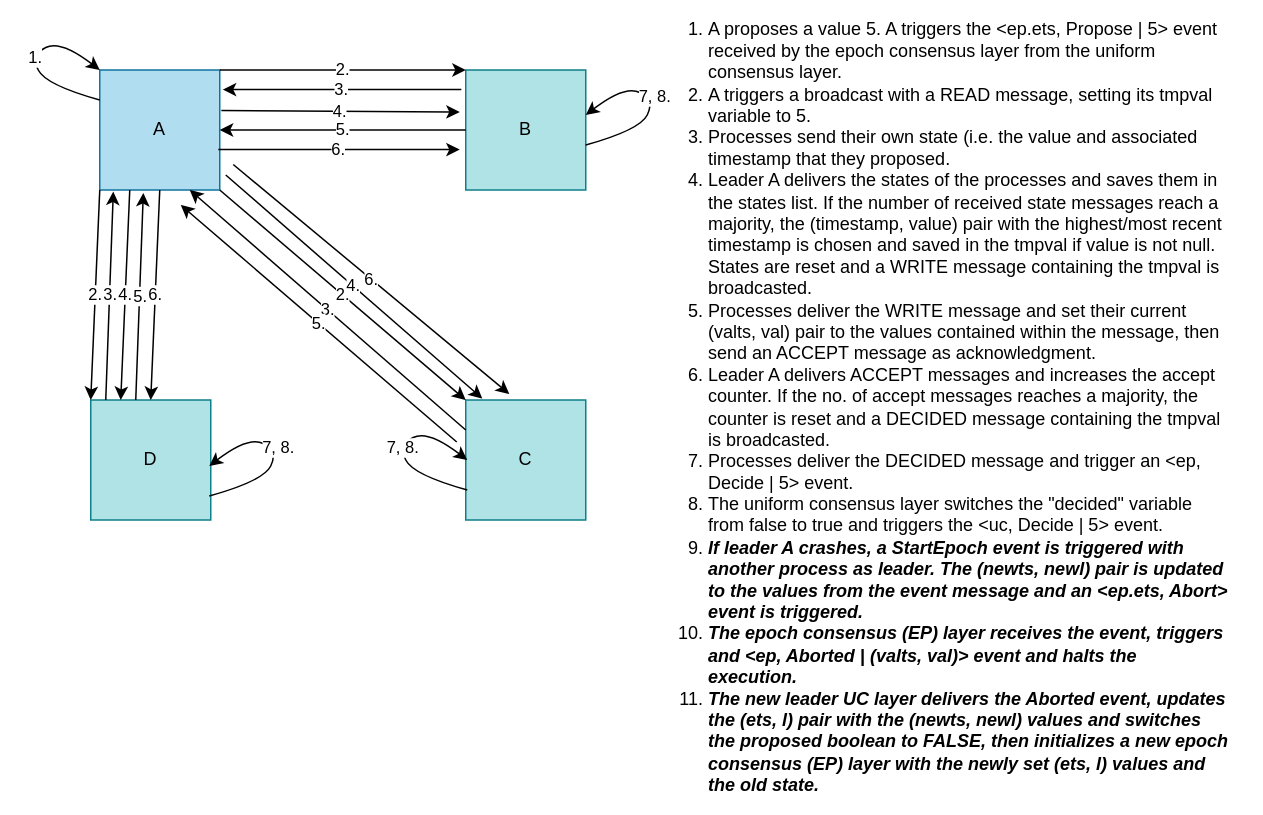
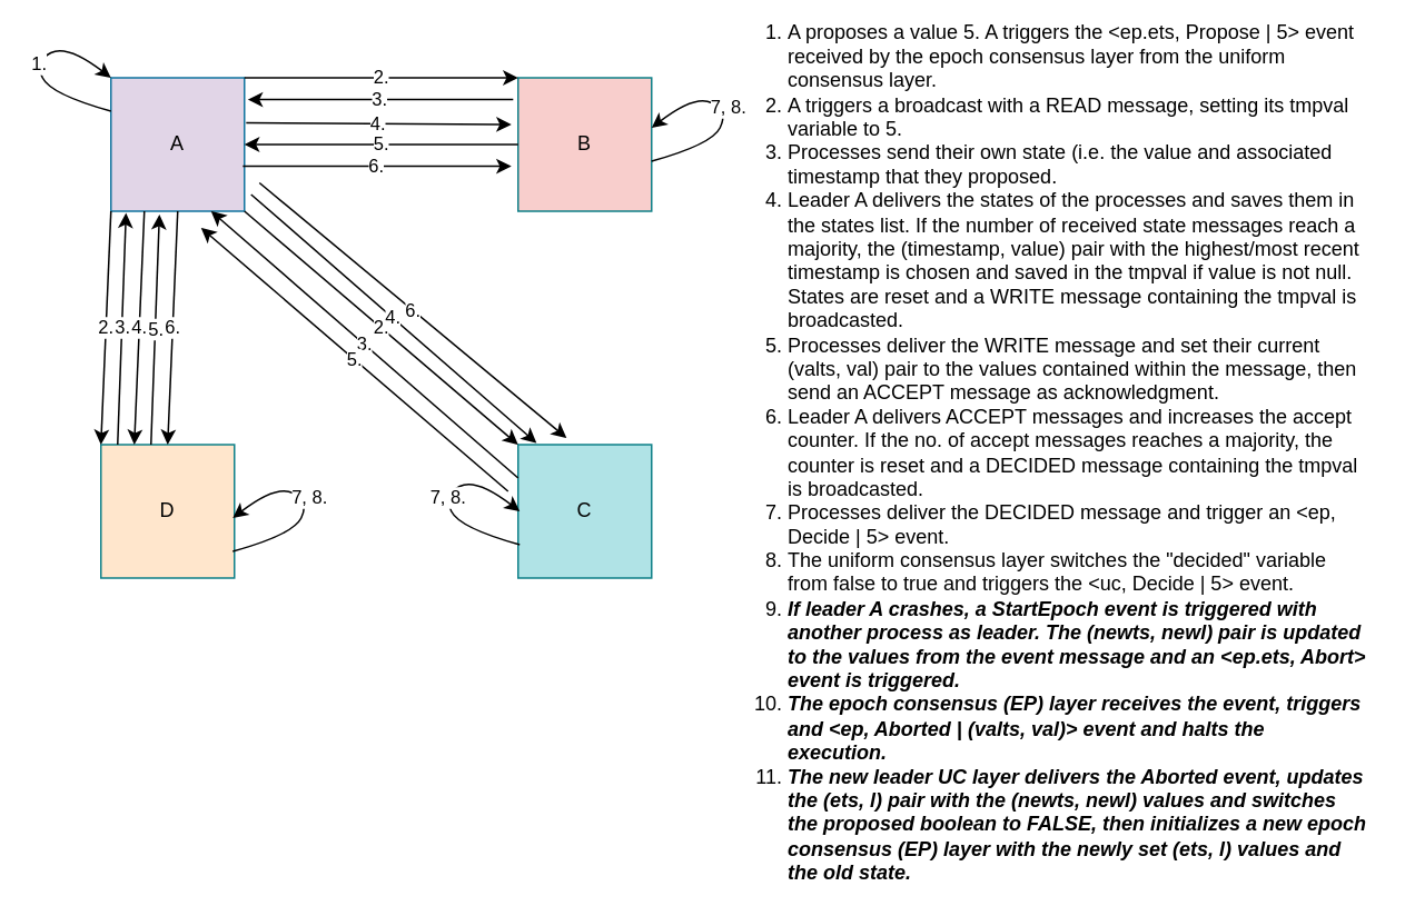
- <mxCell id="2" value="A" style="whiteSpace=wrap;html=1;aspect=fixed;fillColor=#b1ddf0;strokeColor=#10739e;" vertex="1" parent="1"><mxGeometry x="66" y="40" width="80" height="80" as="geometry" /></mxCell>
+ <mxCell id="2" value="A" style="whiteSpace=wrap;html=1;aspect=fixed;fillColor=#e1d5e7;strokeColor=#10739e;" vertex="1" parent="1"><mxGeometry x="66" y="40" width="80" height="80" as="geometry" /></mxCell>
- <mxCell id="3" value="B" style="whiteSpace=wrap;html=1;aspect=fixed;fillColor=#b0e3e6;strokeColor=#0e8088;" vertex="1" parent="1"><mxGeometry x="310" y="40" width="80" height="80" as="geometry" /></mxCell>
+ <mxCell id="3" value="B" style="whiteSpace=wrap;html=1;aspect=fixed;fillColor=#f8cecc;strokeColor=#0e8088;" vertex="1" parent="1"><mxGeometry x="310" y="40" width="80" height="80" as="geometry" /></mxCell>
- <mxCell id="4" value="D" style="whiteSpace=wrap;html=1;aspect=fixed;fillColor=#b0e3e6;strokeColor=#0e8088;" vertex="1" parent="1"><mxGeometry x="60" y="260" width="80" height="80" as="geometry" /></mxCell>
+ <mxCell id="4" value="D" style="whiteSpace=wrap;html=1;aspect=fixed;fillColor=#ffe6cc;strokeColor=#0e8088;" vertex="1" parent="1"><mxGeometry x="60" y="260" width="80" height="80" as="geometry" /></mxCell>
